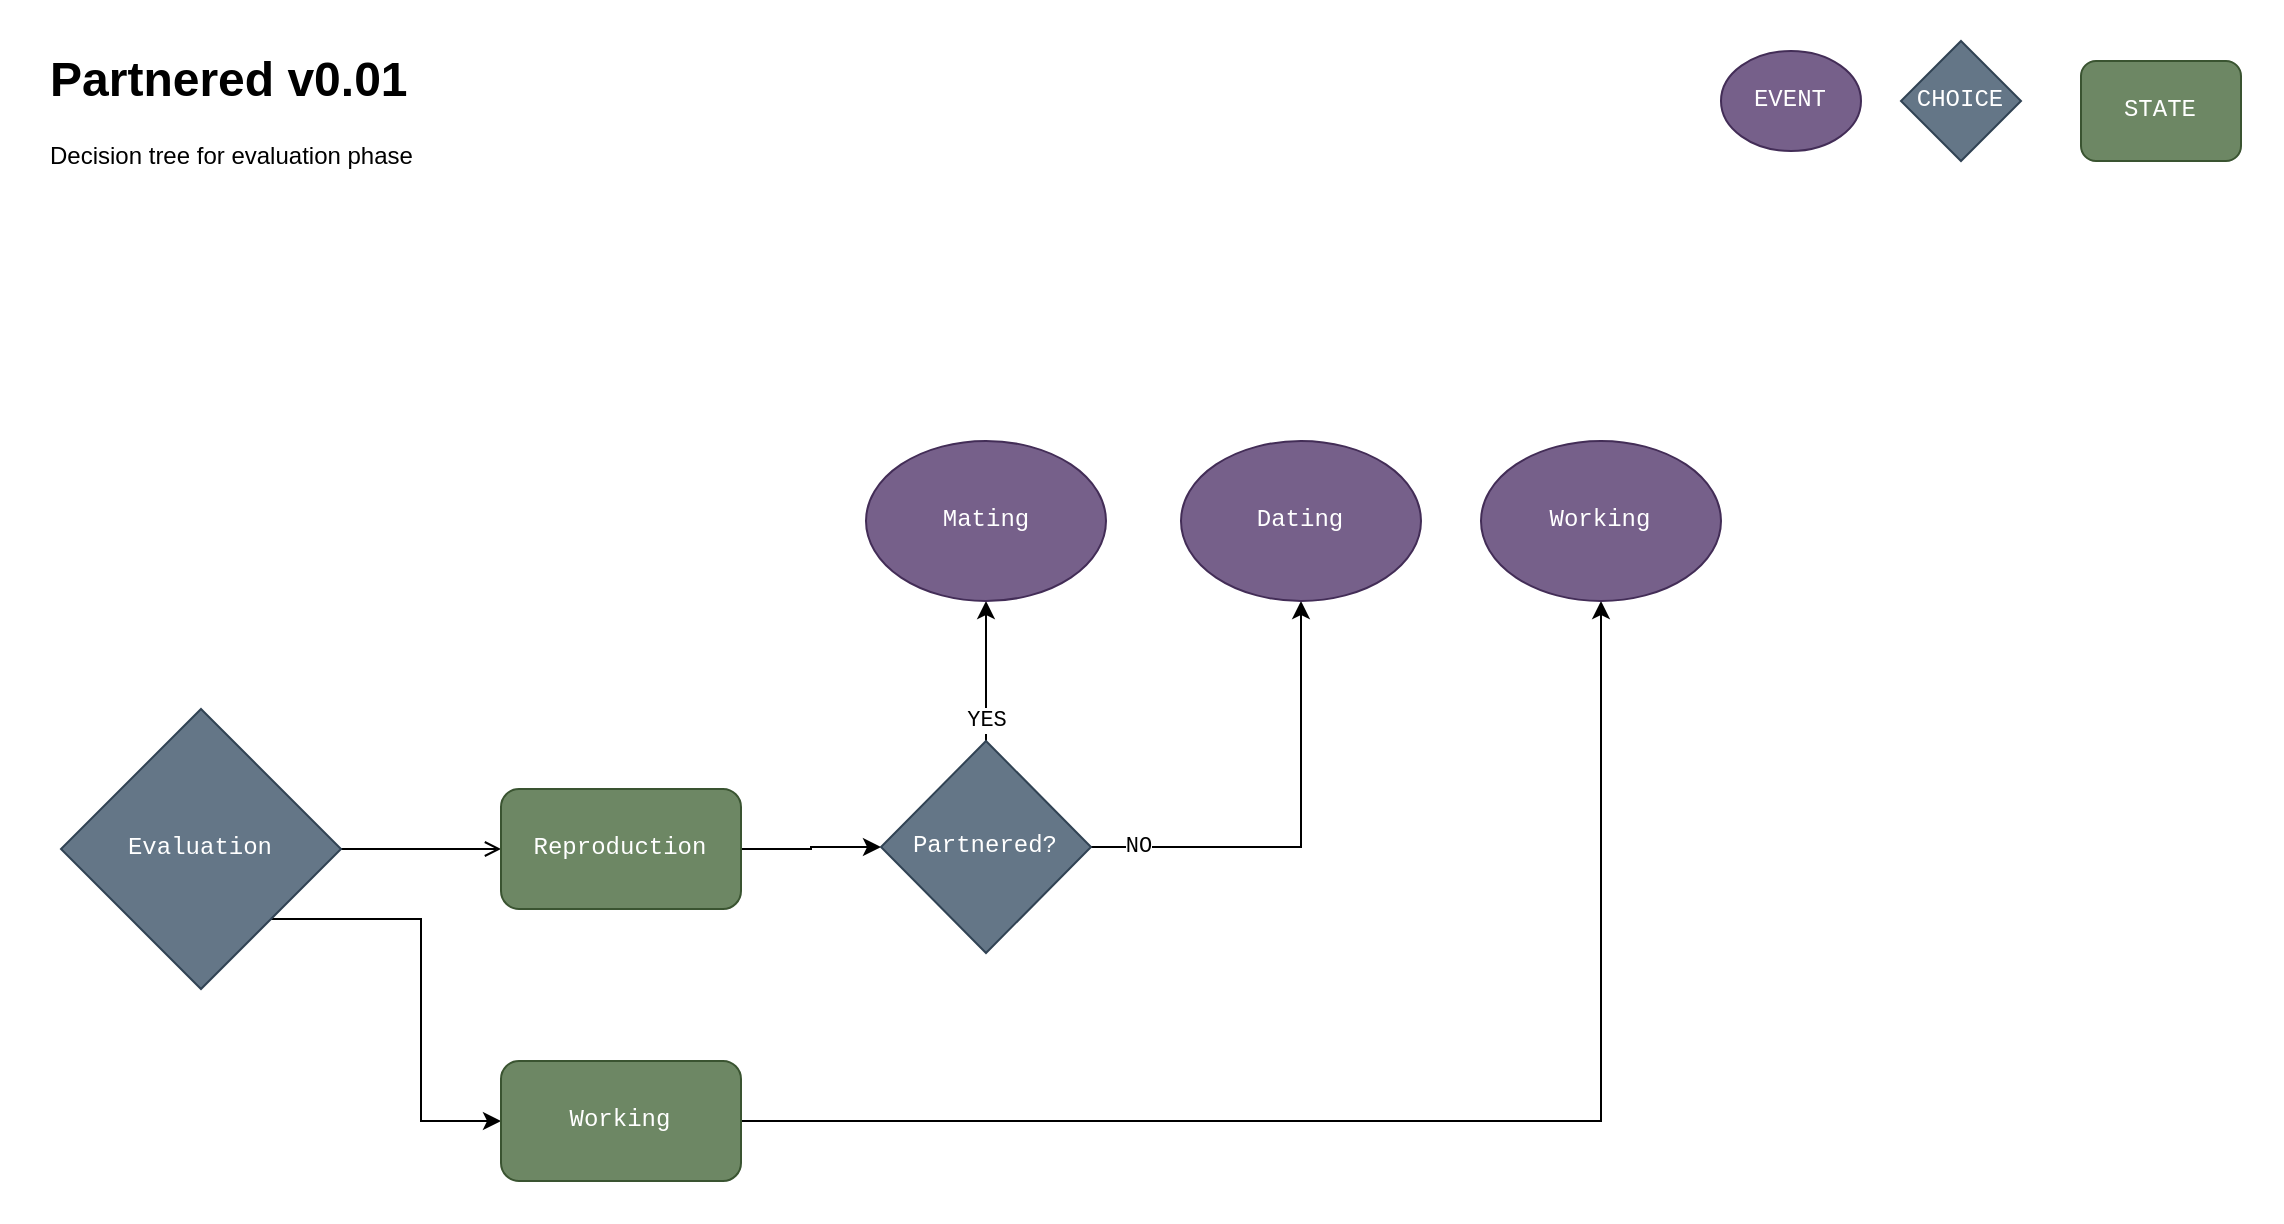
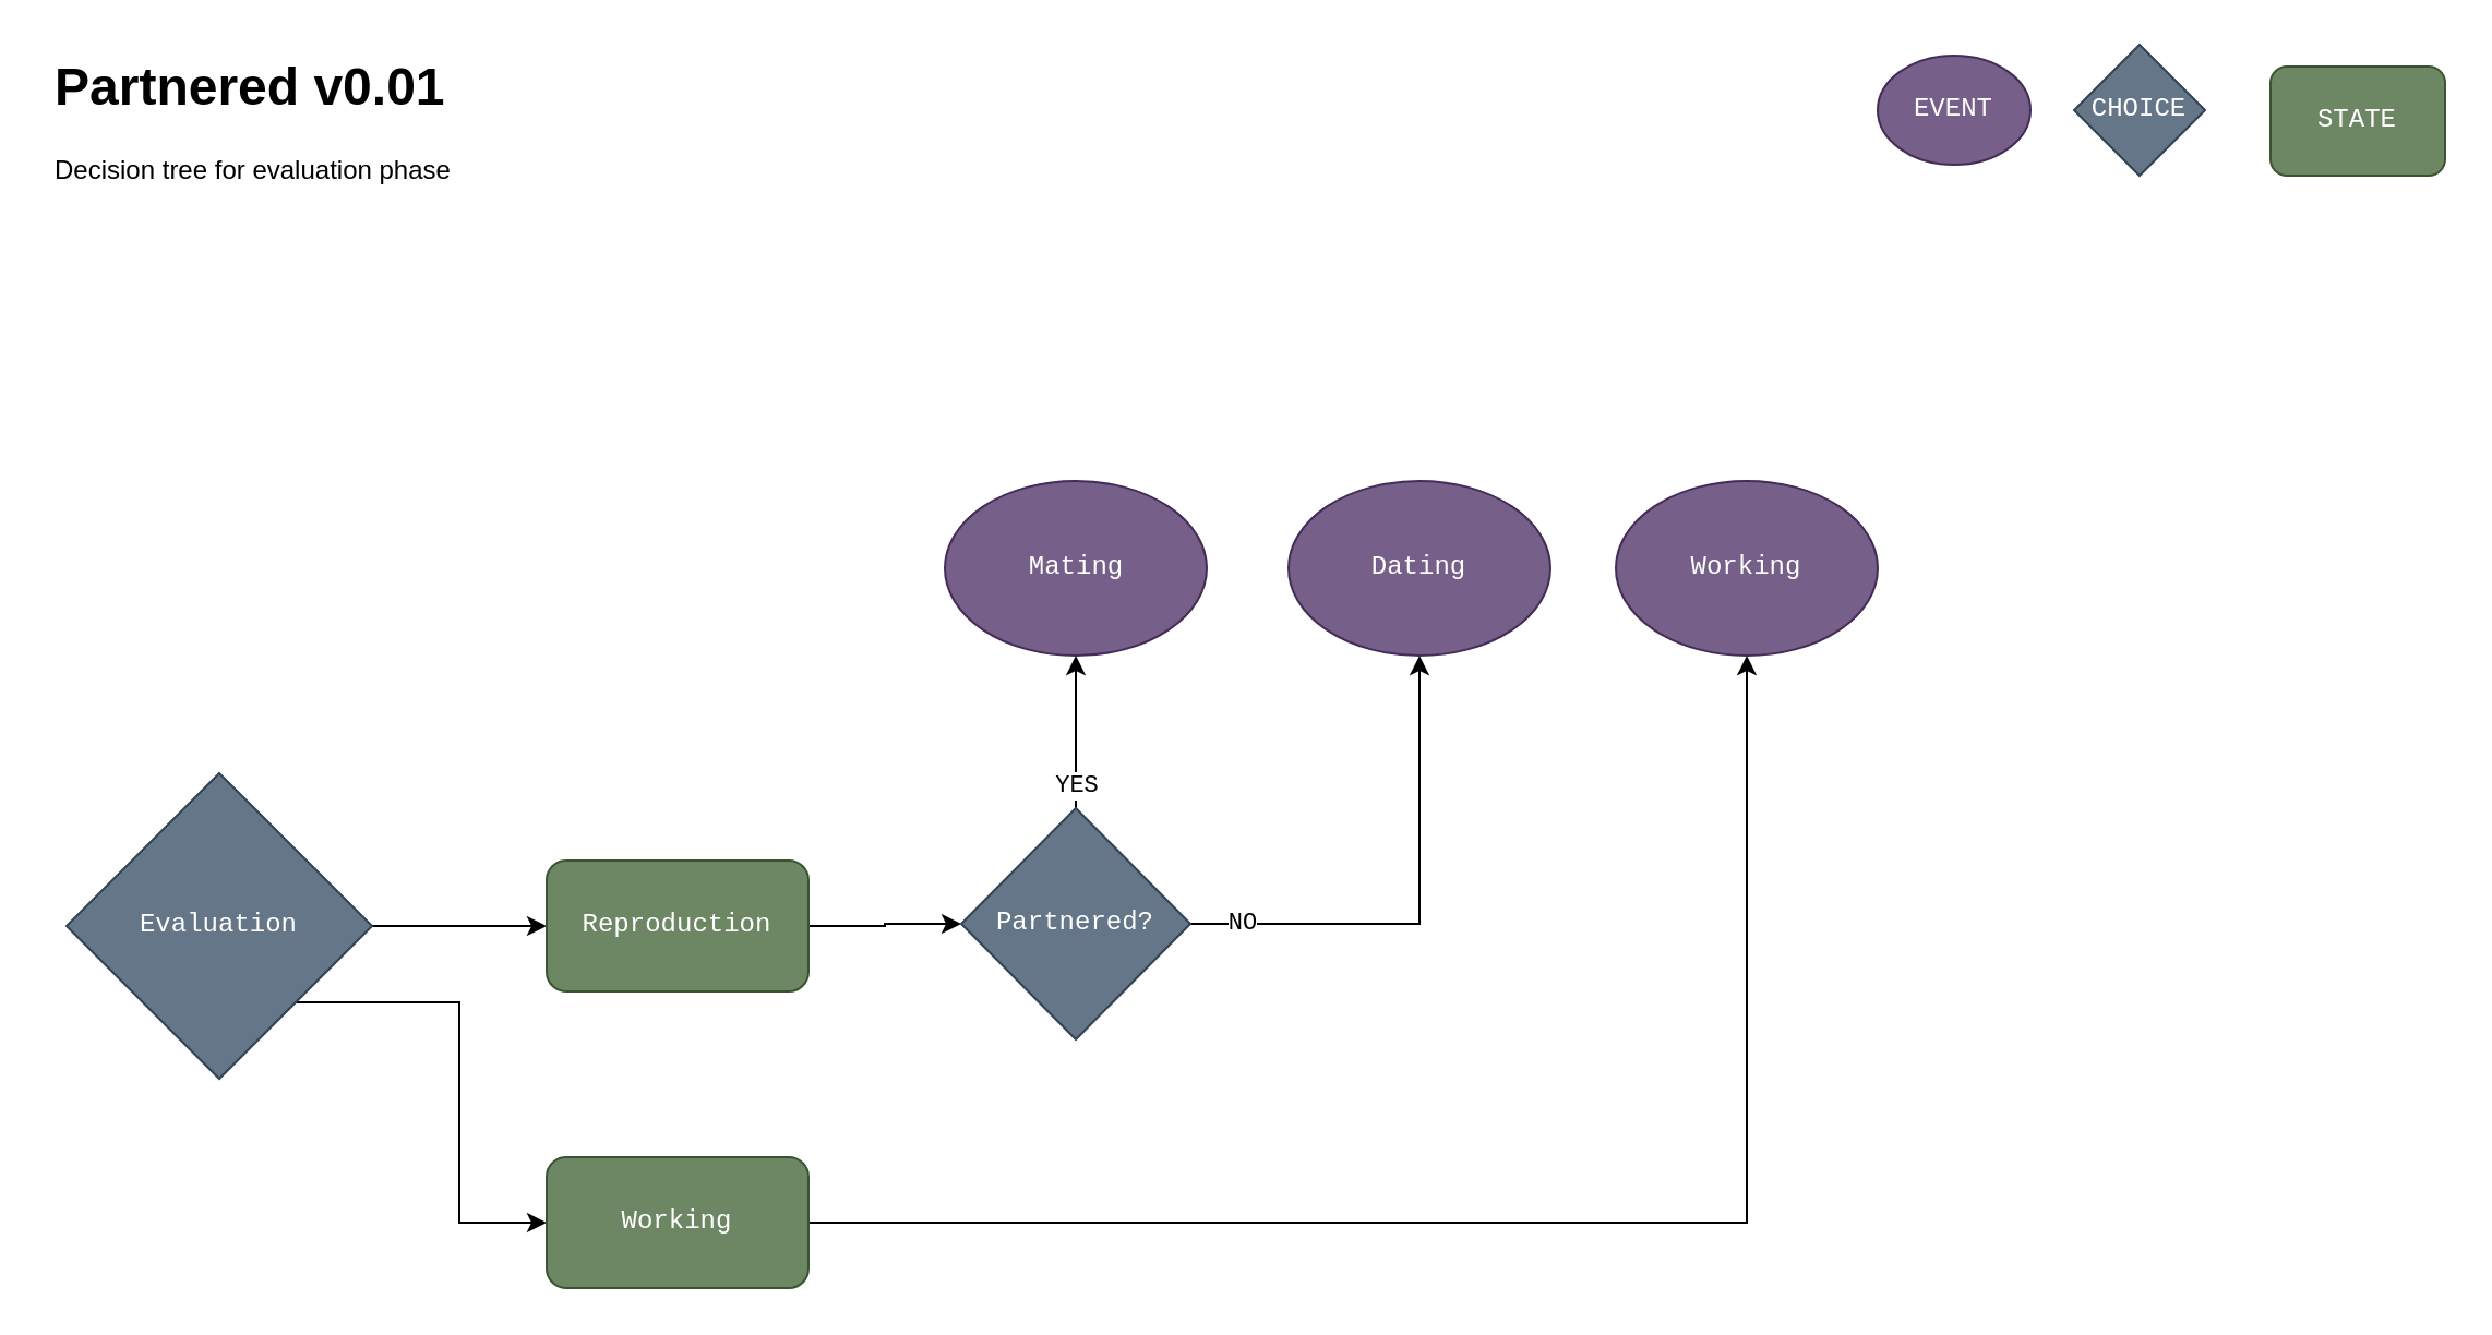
- <mxCell id="2" style="edgeStyle=orthogonalEdgeStyle;rounded=0;orthogonalLoop=1;jettySize=auto;html=1;exitX=1;exitY=0.5;exitDx=0;exitDy=0;entryX=0;entryY=0.5;entryDx=0;entryDy=0;endArrow=open;" edge="1" parent="1" source="4" target="6"><mxGeometry relative="1" as="geometry" /></mxCell>
+ <mxCell id="2" style="edgeStyle=orthogonalEdgeStyle;rounded=0;orthogonalLoop=1;jettySize=auto;html=1;exitX=1;exitY=0.5;exitDx=0;exitDy=0;entryX=0;entryY=0.5;entryDx=0;entryDy=0;" edge="1" parent="1" source="4" target="6"><mxGeometry relative="1" as="geometry" /></mxCell>
